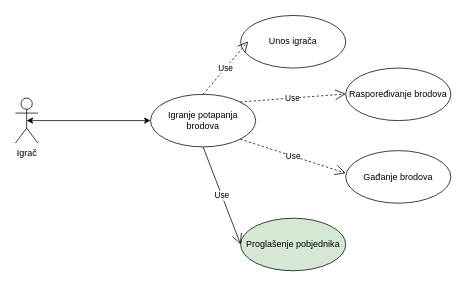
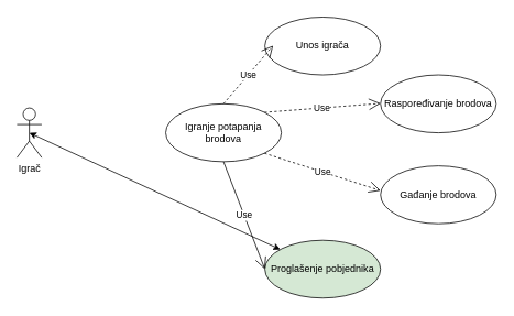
- <mxCell id="4" value="" style="endArrow=classic;startArrow=classic;html=1;exitX=0.5;exitY=0.5;exitDx=0;exitDy=0;exitPerimeter=0;entryX=0;entryY=0.5;entryDx=0;entryDy=0;" parent="1" source="2" target="3" edge="1"><mxGeometry width="50" height="50" relative="1" as="geometry"><mxPoint x="330" y="330" as="sourcePoint" /><mxPoint x="380" y="280" as="targetPoint" /></mxGeometry></mxCell>
+ <mxCell id="4" value="" style="endArrow=classic;startArrow=classic;html=1;exitX=0.5;exitY=0.5;exitDx=0;exitDy=0;exitPerimeter=0;" parent="1" source="2" target="8" edge="1"><mxGeometry width="50" height="50" relative="1" as="geometry"><mxPoint x="330" y="330" as="sourcePoint" /><mxPoint x="380" y="280" as="targetPoint" /></mxGeometry></mxCell>
